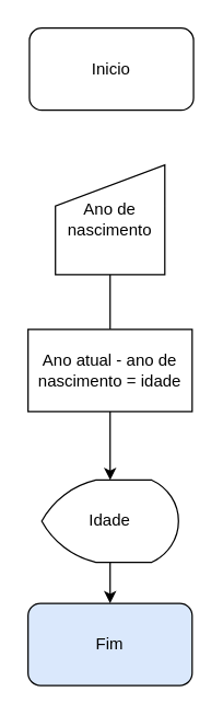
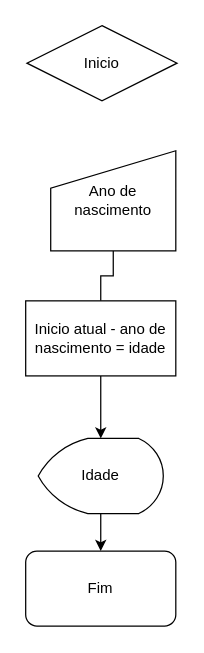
- <mxCell id="2" value="Inicio" style="rounded=1;whiteSpace=wrap;html=1;" vertex="1" parent="1"><mxGeometry x="21" y="20" width="120" height="60" as="geometry" /></mxCell>
+ <mxCell id="2" value="Inicio" style="rhombus;whiteSpace=wrap;html=1;" vertex="1" parent="1"><mxGeometry x="21" y="20" width="120" height="60" as="geometry" /></mxCell>
- <mxCell id="4" value="Ano de nascimento" style="shape=manualInput;whiteSpace=wrap;html=1;" vertex="1" parent="1"><mxGeometry x="40" y="120" width="80" height="80" as="geometry" /></mxCell>
+ <mxCell id="4" value="Ano de nascimento" style="shape=manualInput;whiteSpace=wrap;html=1;" vertex="1" parent="1"><mxGeometry x="40" y="120" width="100" height="80" as="geometry" /></mxCell>
- <mxCell id="6" value="Ano atual - ano de nascimento = idade" style="rounded=0;whiteSpace=wrap;html=1;" vertex="1" parent="1"><mxGeometry x="20" y="240" width="120" height="60" as="geometry" /></mxCell>
+ <mxCell id="6" value="Inicio atual - ano de nascimento = idade" style="rounded=0;whiteSpace=wrap;html=1;" vertex="1" parent="1"><mxGeometry x="20" y="240" width="120" height="60" as="geometry" /></mxCell>
- <mxCell id="9" value="Fim" style="rounded=1;whiteSpace=wrap;html=1;fillColor=#dae8fc;" vertex="1" parent="1"><mxGeometry x="20" y="440" width="120" height="60" as="geometry" /></mxCell>
+ <mxCell id="9" value="Fim" style="rounded=1;whiteSpace=wrap;html=1;" vertex="1" parent="1"><mxGeometry x="20" y="440" width="120" height="60" as="geometry" /></mxCell>
